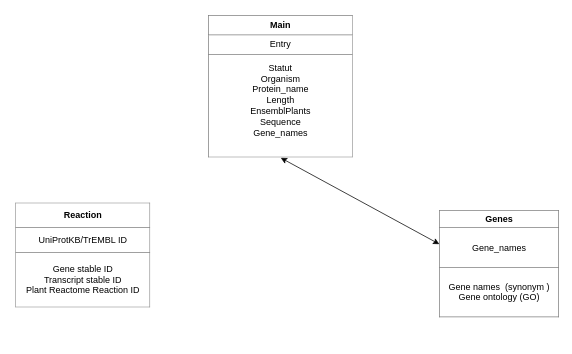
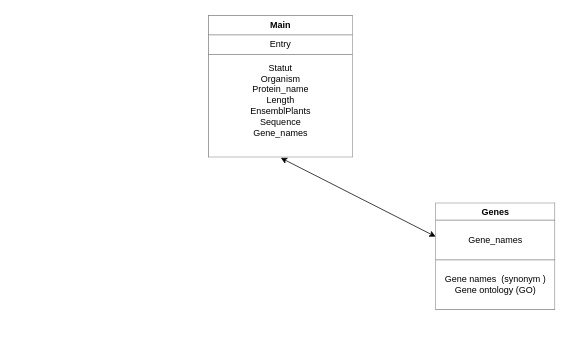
- <mxCell id="3" value="&lt;table style=&quot;width: 100% ; height: 100% ; border-collapse: collapse&quot; width=&quot;100%&quot; cellpadding=&quot;4&quot; border=&quot;1&quot;&gt;&lt;tbody&gt;&lt;tr&gt;&lt;th align=&quot;center&quot;&gt;Reaction&lt;/th&gt;&lt;/tr&gt;&lt;tr&gt;&lt;td align=&quot;center&quot;&gt;UniProtKB/TrEMBL ID&lt;br&gt;&lt;/td&gt;&lt;/tr&gt;&lt;tr&gt;&lt;td align=&quot;center&quot;&gt;Gene stable ID&lt;br&gt;Transcript stable ID&lt;br&gt;Plant Reactome Reaction ID&lt;br&gt;&lt;/td&gt;&lt;/tr&gt;&lt;/tbody&gt;&lt;/table&gt;" style="text;html=1;strokeColor=none;fillColor=none;overflow=fill;" vertex="1" parent="1"><mxGeometry x="20" y="270" width="180" height="140" as="geometry" /></mxCell>
- <mxCell id="4" value="&lt;table style=&quot;border-collapse: collapse&quot; width=&quot;160&quot; cellpadding=&quot;4&quot; border=&quot;1&quot;&gt;&lt;tbody&gt;&lt;tr&gt;&lt;th align=&quot;center&quot;&gt;Genes&lt;/th&gt;&lt;/tr&gt;&lt;tr&gt;&lt;td align=&quot;center&quot;&gt;&lt;br&gt;Gene_names&lt;br&gt;&lt;br&gt;&lt;/td&gt;&lt;/tr&gt;&lt;tr&gt;&lt;td align=&quot;center&quot;&gt;&lt;br&gt;Gene names&amp;nbsp; (synonym )&lt;br&gt;Gene ontology (GO)&lt;br&gt;&lt;br&gt;&lt;/td&gt;&lt;/tr&gt;&lt;/tbody&gt;&lt;/table&gt;" style="text;html=1;strokeColor=none;fillColor=none;overflow=fill;" vertex="1" parent="1"><mxGeometry x="585" y="280" width="160" height="180" as="geometry" /></mxCell>
+ <mxCell id="4" value="&lt;table style=&quot;border-collapse: collapse&quot; width=&quot;160&quot; cellpadding=&quot;4&quot; border=&quot;1&quot;&gt;&lt;tbody&gt;&lt;tr&gt;&lt;th align=&quot;center&quot;&gt;Genes&lt;/th&gt;&lt;/tr&gt;&lt;tr&gt;&lt;td align=&quot;center&quot;&gt;&lt;br&gt;Gene_names&lt;br&gt;&lt;br&gt;&lt;/td&gt;&lt;/tr&gt;&lt;tr&gt;&lt;td align=&quot;center&quot;&gt;&lt;br&gt;Gene names&amp;nbsp; (synonym )&lt;br&gt;Gene ontology (GO)&lt;br&gt;&lt;br&gt;&lt;/td&gt;&lt;/tr&gt;&lt;/tbody&gt;&lt;/table&gt;" style="text;html=1;strokeColor=none;fillColor=none;overflow=fill;" vertex="1" parent="1"><mxGeometry x="580" y="270" width="160" height="180" as="geometry" /></mxCell>
